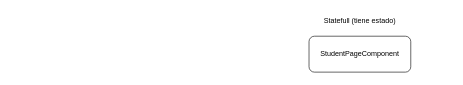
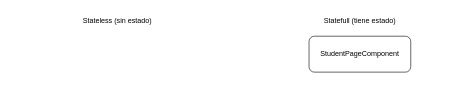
+ <mxCell id="2" value="Stateless (sin estado)" style="text;html=1;strokeColor=none;fillColor=none;align=center;verticalAlign=middle;whiteSpace=wrap;rounded=0;" vertex="1" parent="1"><mxGeometry x="20" y="20" width="350" height="30" as="geometry" /></mxCell>
